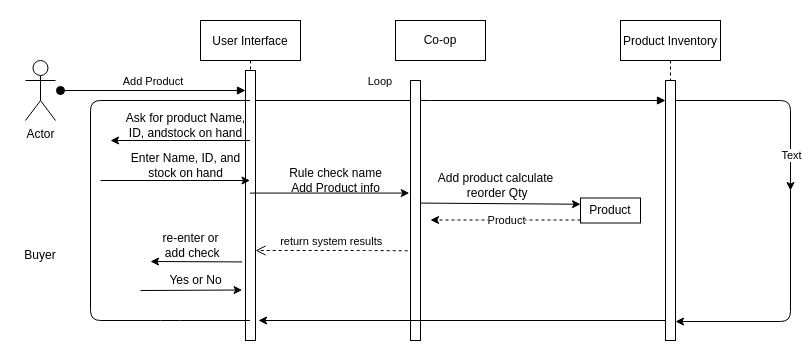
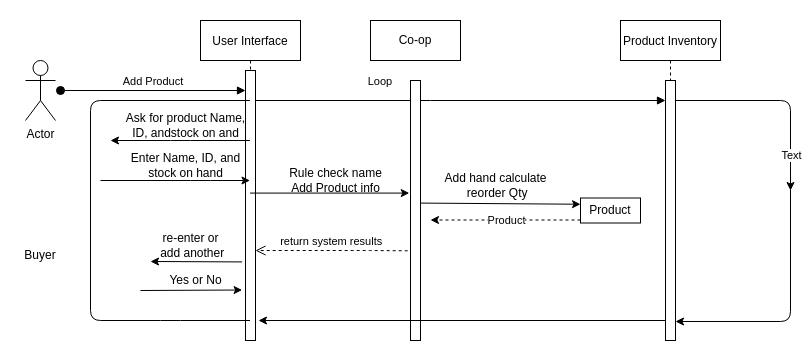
- <mxCell id="19" value="Co-op" style="rounded=0;whiteSpace=wrap;html=1;" parent="1" vertex="1"><mxGeometry x="395" y="20" width="90" height="40" as="geometry" /></mxCell>
+ <mxCell id="19" value="Co-op" style="rounded=0;whiteSpace=wrap;html=1;" parent="1" vertex="1"><mxGeometry x="370" y="20" width="90" height="40" as="geometry" /></mxCell>
- <mxCell id="16" value="Ask for product Name, &lt;br&gt;ID, andstock on hand" style="text;html=1;align=center;verticalAlign=middle;resizable=0;points=[];autosize=1;" parent="1" vertex="1"><mxGeometry x="120" y="110" width="130" height="30" as="geometry" /></mxCell>
+ <mxCell id="16" value="Ask for product Name, &lt;br&gt;ID, andstock on and" style="text;html=1;align=center;verticalAlign=middle;resizable=0;points=[];autosize=1;" parent="1" vertex="1"><mxGeometry x="120" y="110" width="130" height="30" as="geometry" /></mxCell>
- <mxCell id="29" value="Add product calculate&lt;br&gt;&amp;nbsp;reorder Qty" style="text;html=1;align=center;verticalAlign=middle;resizable=0;points=[];autosize=1;" parent="1" vertex="1"><mxGeometry x="430" y="170" width="130" height="30" as="geometry" /></mxCell>
+ <mxCell id="29" value="Add hand calculate&lt;br&gt;&amp;nbsp;reorder Qty" style="text;html=1;align=center;verticalAlign=middle;resizable=0;points=[];autosize=1;" parent="1" vertex="1"><mxGeometry x="430" y="170" width="130" height="30" as="geometry" /></mxCell>
- <mxCell id="23" value="re-enter or&lt;br&gt;&amp;nbsp;add check" style="text;html=1;align=center;verticalAlign=middle;resizable=0;points=[];autosize=1;" parent="1" vertex="1"><mxGeometry x="150" y="230" width="80" height="30" as="geometry" /></mxCell>
+ <mxCell id="23" value="re-enter or&lt;br&gt;&amp;nbsp;add another" style="text;html=1;align=center;verticalAlign=middle;resizable=0;points=[];autosize=1;" parent="1" vertex="1"><mxGeometry x="150" y="230" width="80" height="30" as="geometry" /></mxCell>
